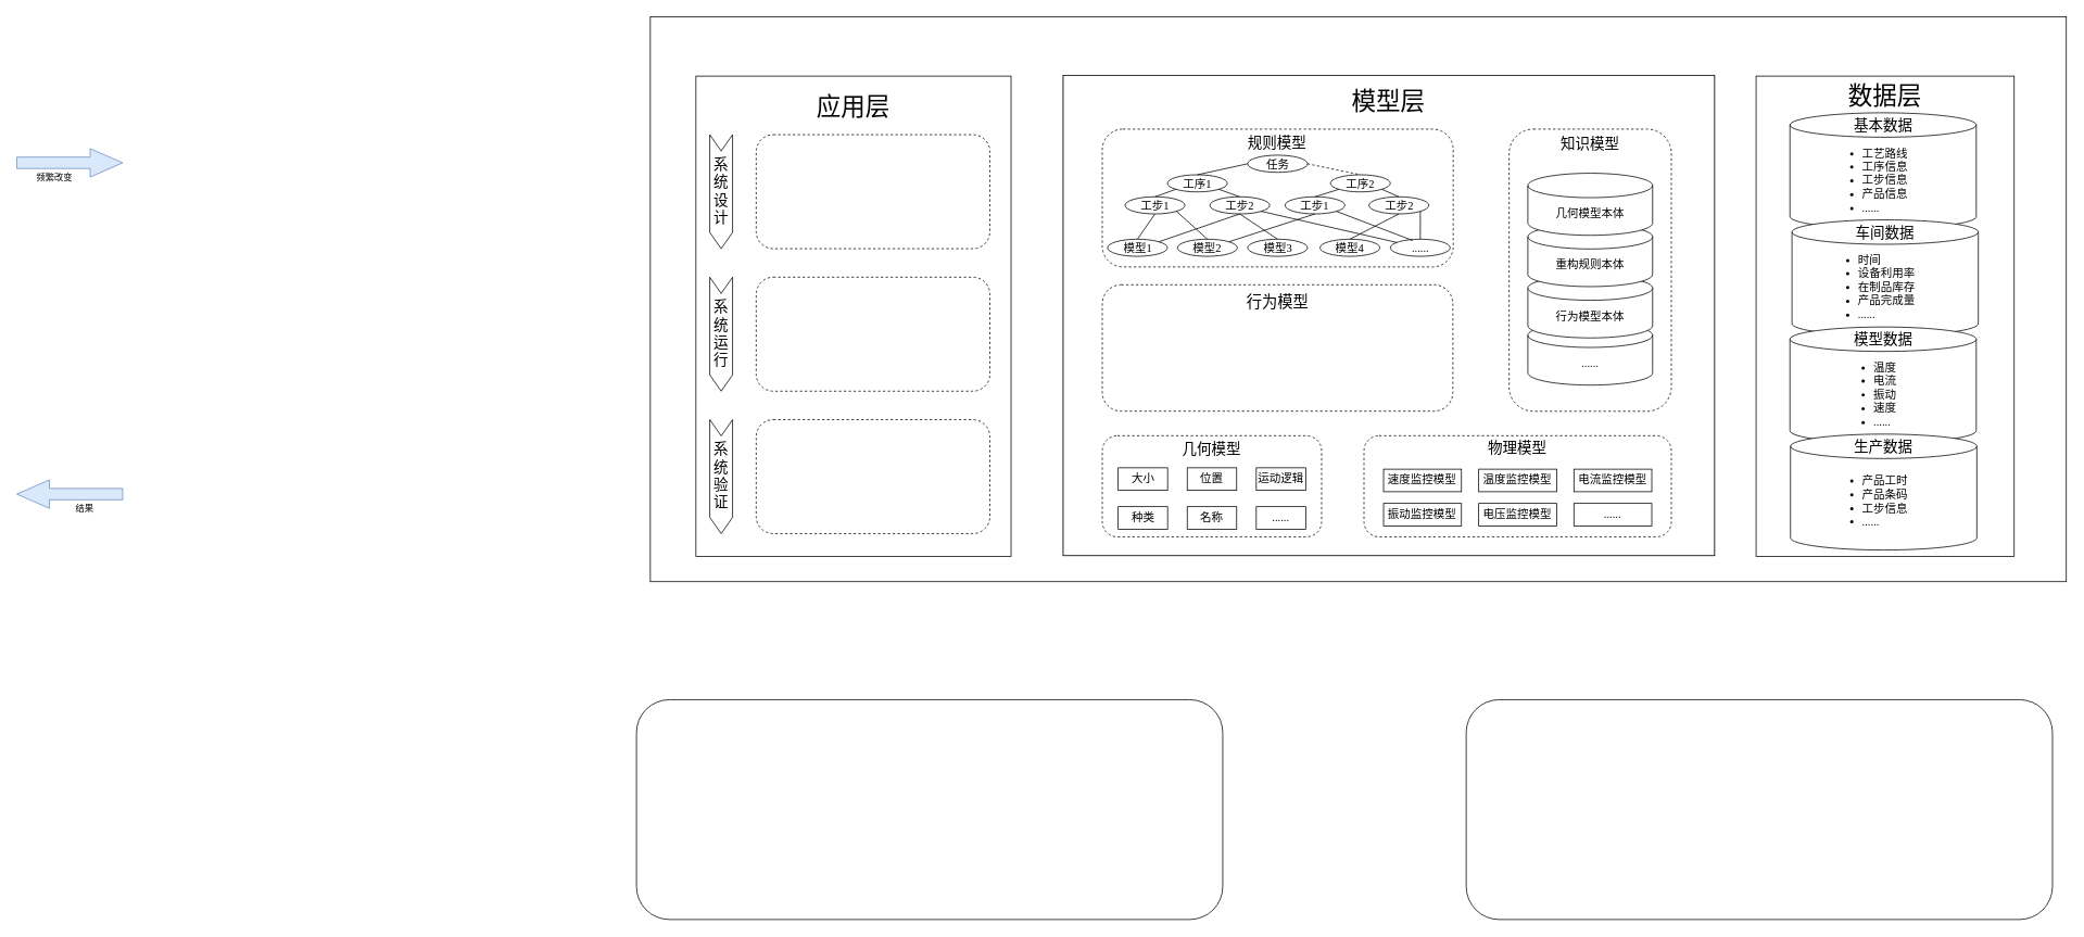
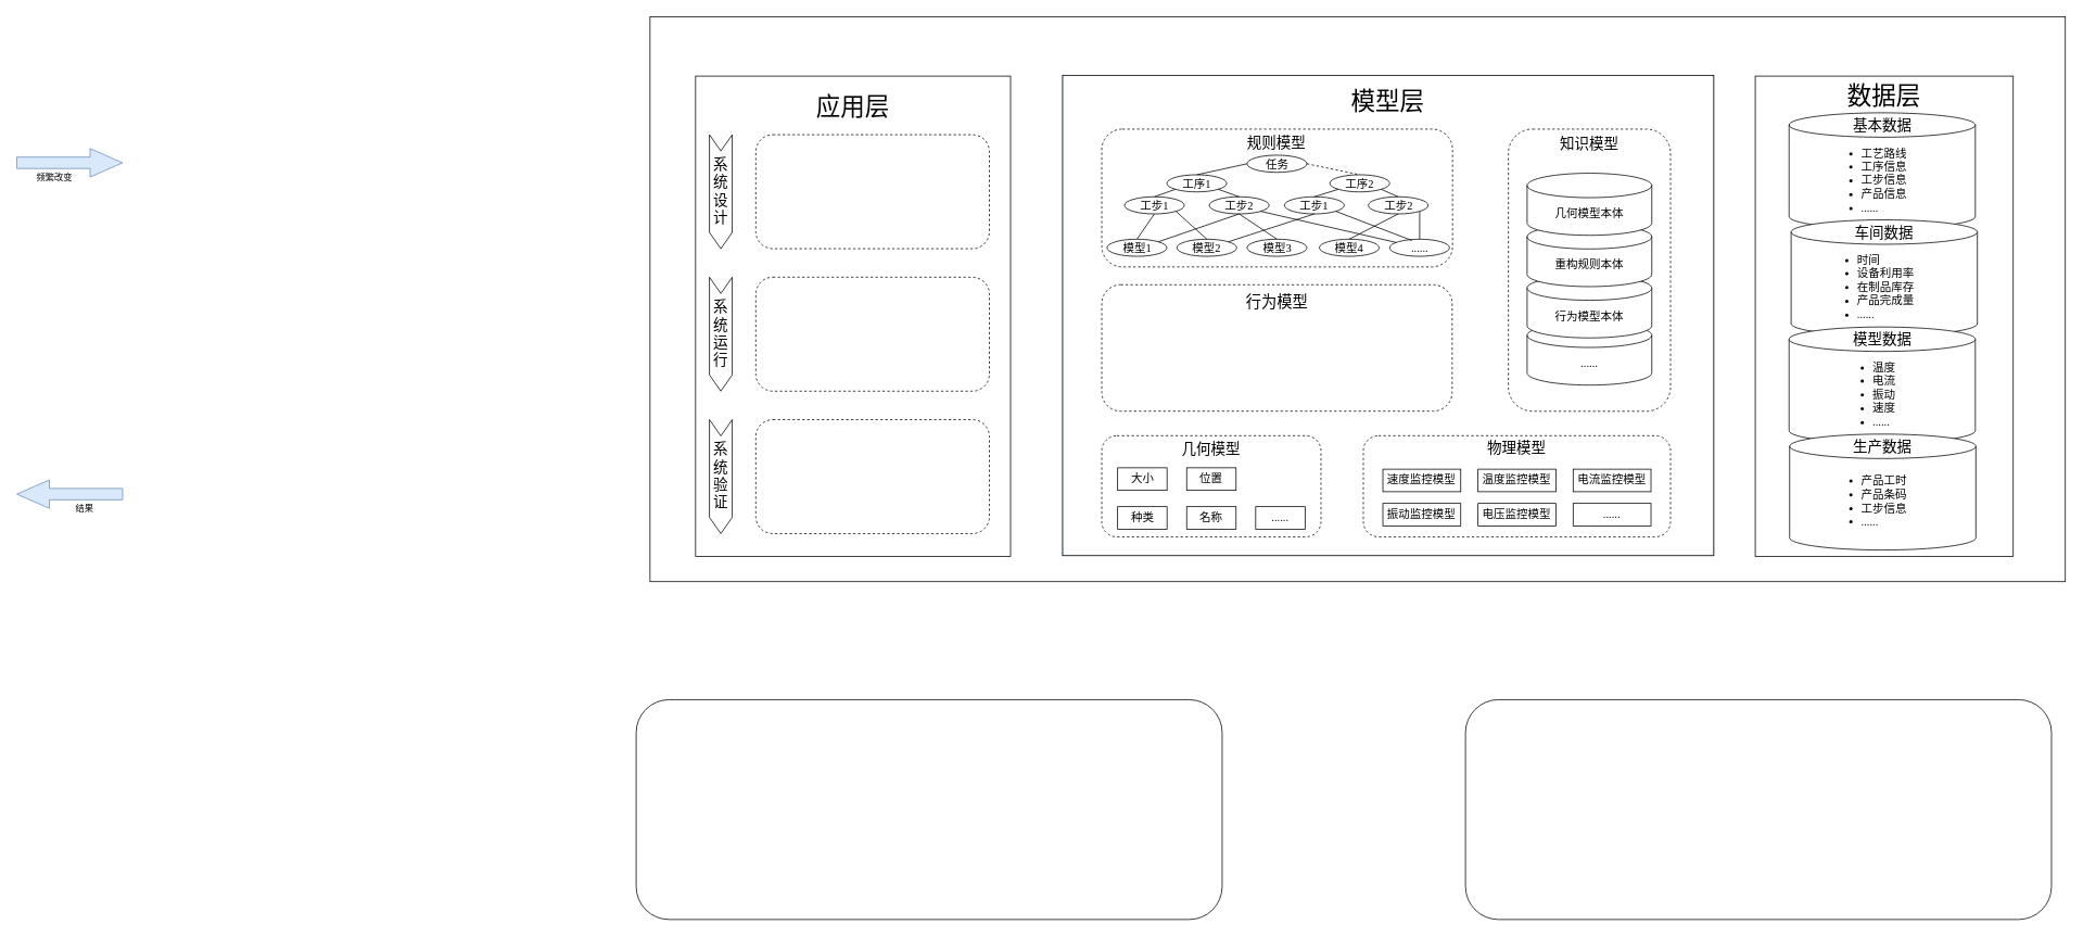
- <mxCell id="26" value="运动逻辑" style="rounded=0;whiteSpace=wrap;html=1;fontSize=14;container=0;fontFamily=微软雅黑;" parent="21" vertex="1"><mxGeometry x="189.118" y="39.408" width="60.724" height="27.704" as="geometry" /></mxCell>
